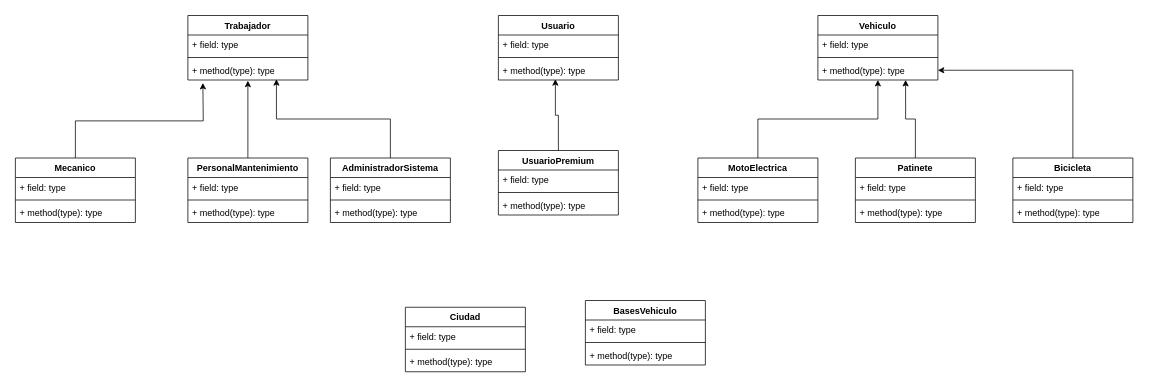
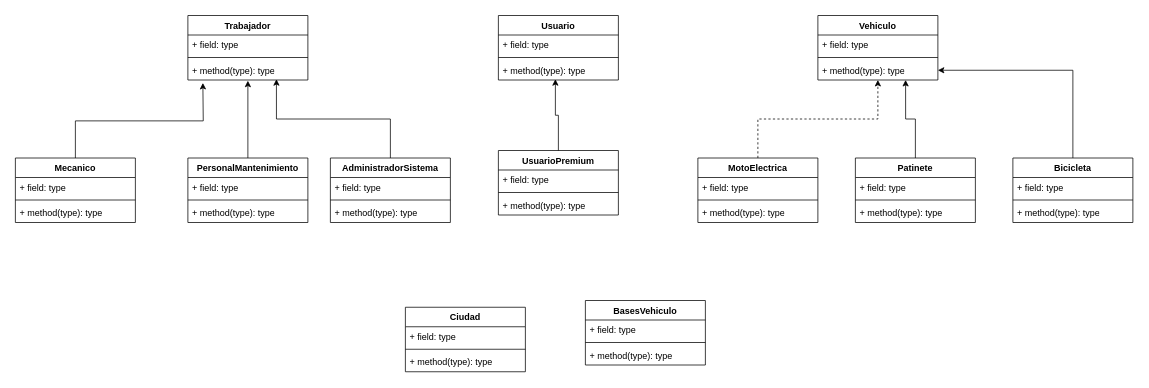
- <mxCell id="32" style="edgeStyle=orthogonalEdgeStyle;rounded=0;orthogonalLoop=1;jettySize=auto;html=1;exitX=0.5;exitY=0;exitDx=0;exitDy=0;" edge="1" parent="1" source="33" target="24"><mxGeometry relative="1" as="geometry" /></mxCell>
+ <mxCell id="32" style="edgeStyle=orthogonalEdgeStyle;rounded=0;orthogonalLoop=1;jettySize=auto;html=1;exitX=0.5;exitY=0;exitDx=0;exitDy=0;dashed=1;" edge="1" parent="1" source="33" target="24"><mxGeometry relative="1" as="geometry" /></mxCell>
